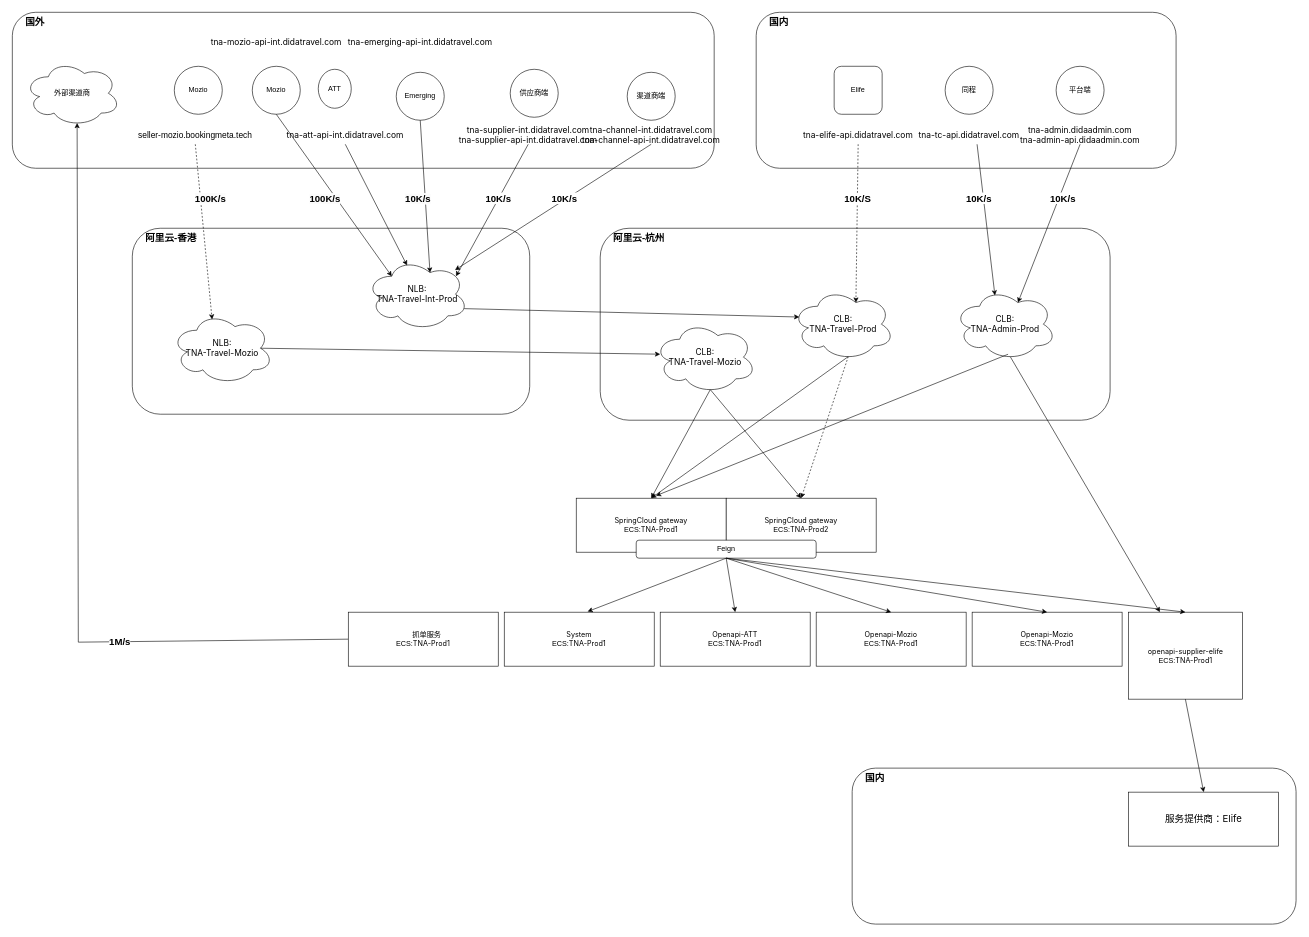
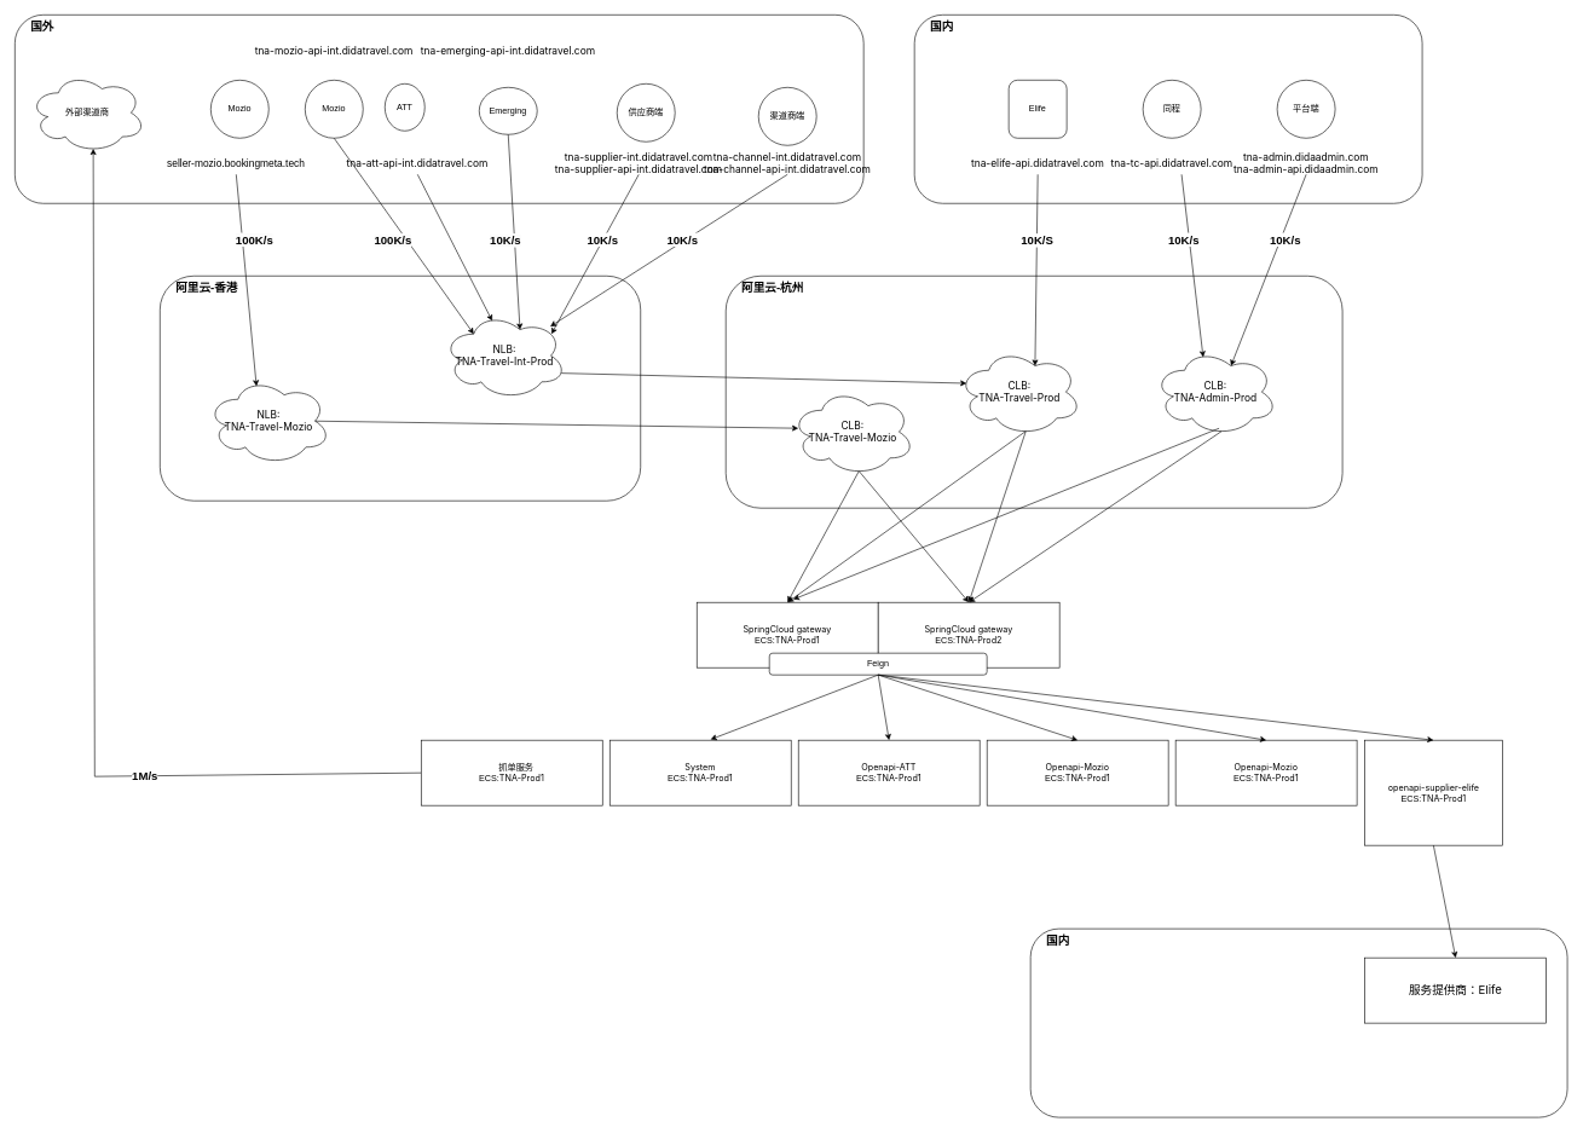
- <mxCell id="8" value="Emerging" style="ellipse;whiteSpace=wrap;html=1;aspect=fixed;" parent="1" vertex="1"><mxGeometry x="660" y="120" width="80" height="80" as="geometry" /></mxCell>
+ <mxCell id="8" value="Emerging" style="ellipse;whiteSpace=wrap;html=1;aspect=fixed;" parent="1" vertex="1"><mxGeometry x="660" y="120" width="80" height="65" as="geometry" /></mxCell>
- <mxCell id="67" value="" style="endArrow=classic;html=1;rounded=0;entryX=0.625;entryY=0.2;entryDx=0;entryDy=0;entryPerimeter=0;exitX=0.5;exitY=1;exitDx=0;exitDy=0;dashed=1;" edge="1" parent="1" source="66" target="21"><mxGeometry width="50" height="50" relative="1" as="geometry"><mxPoint x="1435" y="240" as="sourcePoint" /><mxPoint x="1668" y="502" as="targetPoint" /></mxGeometry></mxCell>
+ <mxCell id="67" value="" style="endArrow=classic;html=1;rounded=0;entryX=0.625;entryY=0.2;entryDx=0;entryDy=0;entryPerimeter=0;exitX=0.5;exitY=1;exitDx=0;exitDy=0;" edge="1" parent="1" source="66" target="21"><mxGeometry width="50" height="50" relative="1" as="geometry"><mxPoint x="1435" y="240" as="sourcePoint" /><mxPoint x="1668" y="502" as="targetPoint" /></mxGeometry></mxCell>
- <mxCell id="56" value="" style="endArrow=classic;html=1;rounded=0;exitX=0.5;exitY=1;exitDx=0;exitDy=0;entryX=0.4;entryY=0.1;entryDx=0;entryDy=0;entryPerimeter=0;dashed=1;" parent="1" source="55" target="30" edge="1"><mxGeometry width="50" height="50" relative="1" as="geometry"><mxPoint x="330" y="260" as="sourcePoint" /><mxPoint x="448" y="480" as="targetPoint" /></mxGeometry></mxCell>
+ <mxCell id="56" value="" style="endArrow=classic;html=1;rounded=0;exitX=0.5;exitY=1;exitDx=0;exitDy=0;entryX=0.4;entryY=0.1;entryDx=0;entryDy=0;entryPerimeter=0;" parent="1" source="55" target="30" edge="1"><mxGeometry width="50" height="50" relative="1" as="geometry"><mxPoint x="330" y="260" as="sourcePoint" /><mxPoint x="448" y="480" as="targetPoint" /></mxGeometry></mxCell>
- <mxCell id="34" value="" style="endArrow=classic;html=1;rounded=0;exitX=0.55;exitY=0.95;exitDx=0;exitDy=0;exitPerimeter=0;" parent="1" source="20" target="69" edge="1"><mxGeometry width="50" height="50" relative="1" as="geometry"><mxPoint x="1980" y="740" as="sourcePoint" /><mxPoint x="2030" y="690" as="targetPoint" /></mxGeometry></mxCell>
+ <mxCell id="34" value="" style="endArrow=classic;html=1;rounded=0;exitX=0.55;exitY=0.95;exitDx=0;exitDy=0;exitPerimeter=0;entryX=0.5;entryY=0;entryDx=0;entryDy=0;" parent="1" source="20" target="32" edge="1"><mxGeometry width="50" height="50" relative="1" as="geometry"><mxPoint x="1980" y="740" as="sourcePoint" /><mxPoint x="2030" y="690" as="targetPoint" /></mxGeometry></mxCell>
- <mxCell id="33" value="" style="endArrow=classic;html=1;rounded=0;exitX=0.55;exitY=0.95;exitDx=0;exitDy=0;exitPerimeter=0;entryX=0.5;entryY=0;entryDx=0;entryDy=0;dashed=1;" parent="1" source="21" target="32" edge="1"><mxGeometry width="50" height="50" relative="1" as="geometry"><mxPoint x="1530" y="690" as="sourcePoint" /><mxPoint x="1580" y="640" as="targetPoint" /></mxGeometry></mxCell>
+ <mxCell id="33" value="" style="endArrow=classic;html=1;rounded=0;exitX=0.55;exitY=0.95;exitDx=0;exitDy=0;exitPerimeter=0;entryX=0.5;entryY=0;entryDx=0;entryDy=0;" parent="1" source="21" target="32" edge="1"><mxGeometry width="50" height="50" relative="1" as="geometry"><mxPoint x="1530" y="690" as="sourcePoint" /><mxPoint x="1580" y="640" as="targetPoint" /></mxGeometry></mxCell>
